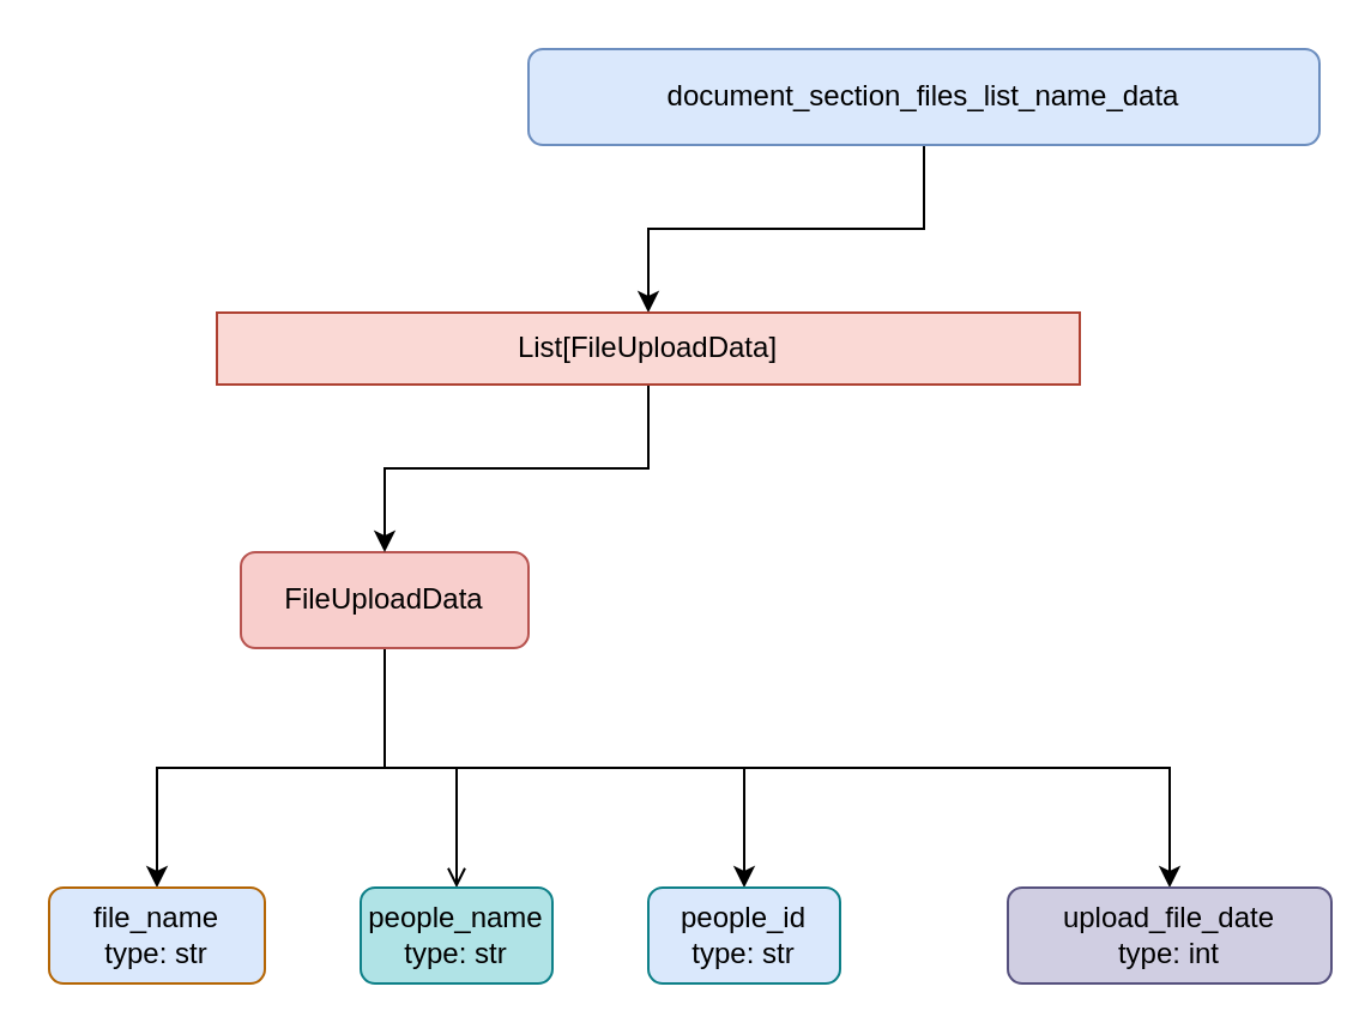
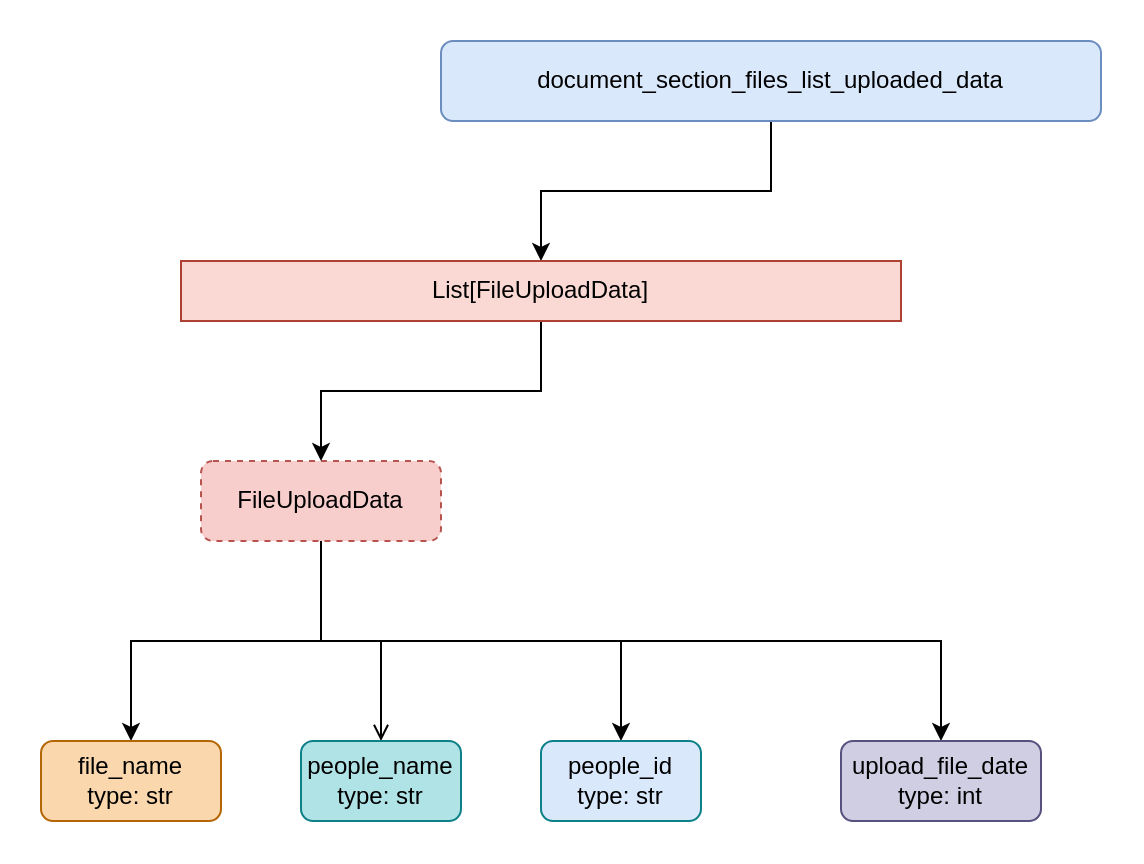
- <mxCell id="3" value="document_section_files_list_name_data" style="rounded=1;whiteSpace=wrap;html=1;fillColor=#dae8fc;strokeColor=#6c8ebf;" vertex="1" parent="1"><mxGeometry x="220" y="20" width="330" height="40" as="geometry" /></mxCell>
+ <mxCell id="3" value="document_section_files_list_uploaded_data" style="rounded=1;whiteSpace=wrap;html=1;fillColor=#dae8fc;strokeColor=#6c8ebf;" vertex="1" parent="1"><mxGeometry x="220" y="20" width="330" height="40" as="geometry" /></mxCell>
- <mxCell id="8" value="FileUploadData" style="rounded=1;whiteSpace=wrap;html=1;fillColor=#f8cecc;strokeColor=#b85450;" vertex="1" parent="1"><mxGeometry x="100" y="230" width="120" height="40" as="geometry" /></mxCell>
+ <mxCell id="8" value="FileUploadData" style="rounded=1;whiteSpace=wrap;html=1;fillColor=#f8cecc;strokeColor=#b85450;dashed=1;" vertex="1" parent="1"><mxGeometry x="100" y="230" width="120" height="40" as="geometry" /></mxCell>
- <mxCell id="9" value="file_name&lt;br&gt;type: str" style="rounded=1;whiteSpace=wrap;html=1;fillColor=#dae8fc;strokeColor=#b46504;" vertex="1" parent="1"><mxGeometry x="20" y="370" width="90" height="40" as="geometry" /></mxCell>
+ <mxCell id="9" value="file_name&lt;br&gt;type: str" style="rounded=1;whiteSpace=wrap;html=1;fillColor=#fad7ac;strokeColor=#b46504;" vertex="1" parent="1"><mxGeometry x="20" y="370" width="90" height="40" as="geometry" /></mxCell>
- <mxCell id="14" value="upload_file_date&lt;br&gt;type: int" style="rounded=1;whiteSpace=wrap;html=1;fillColor=#d0cee2;strokeColor=#56517e;" vertex="1" parent="1"><mxGeometry x="420" y="370" width="135" height="40" as="geometry" /></mxCell>
+ <mxCell id="14" value="upload_file_date&lt;br&gt;type: int" style="rounded=1;whiteSpace=wrap;html=1;fillColor=#d0cee2;strokeColor=#56517e;" vertex="1" parent="1"><mxGeometry x="420" y="370" width="100" height="40" as="geometry" /></mxCell>
